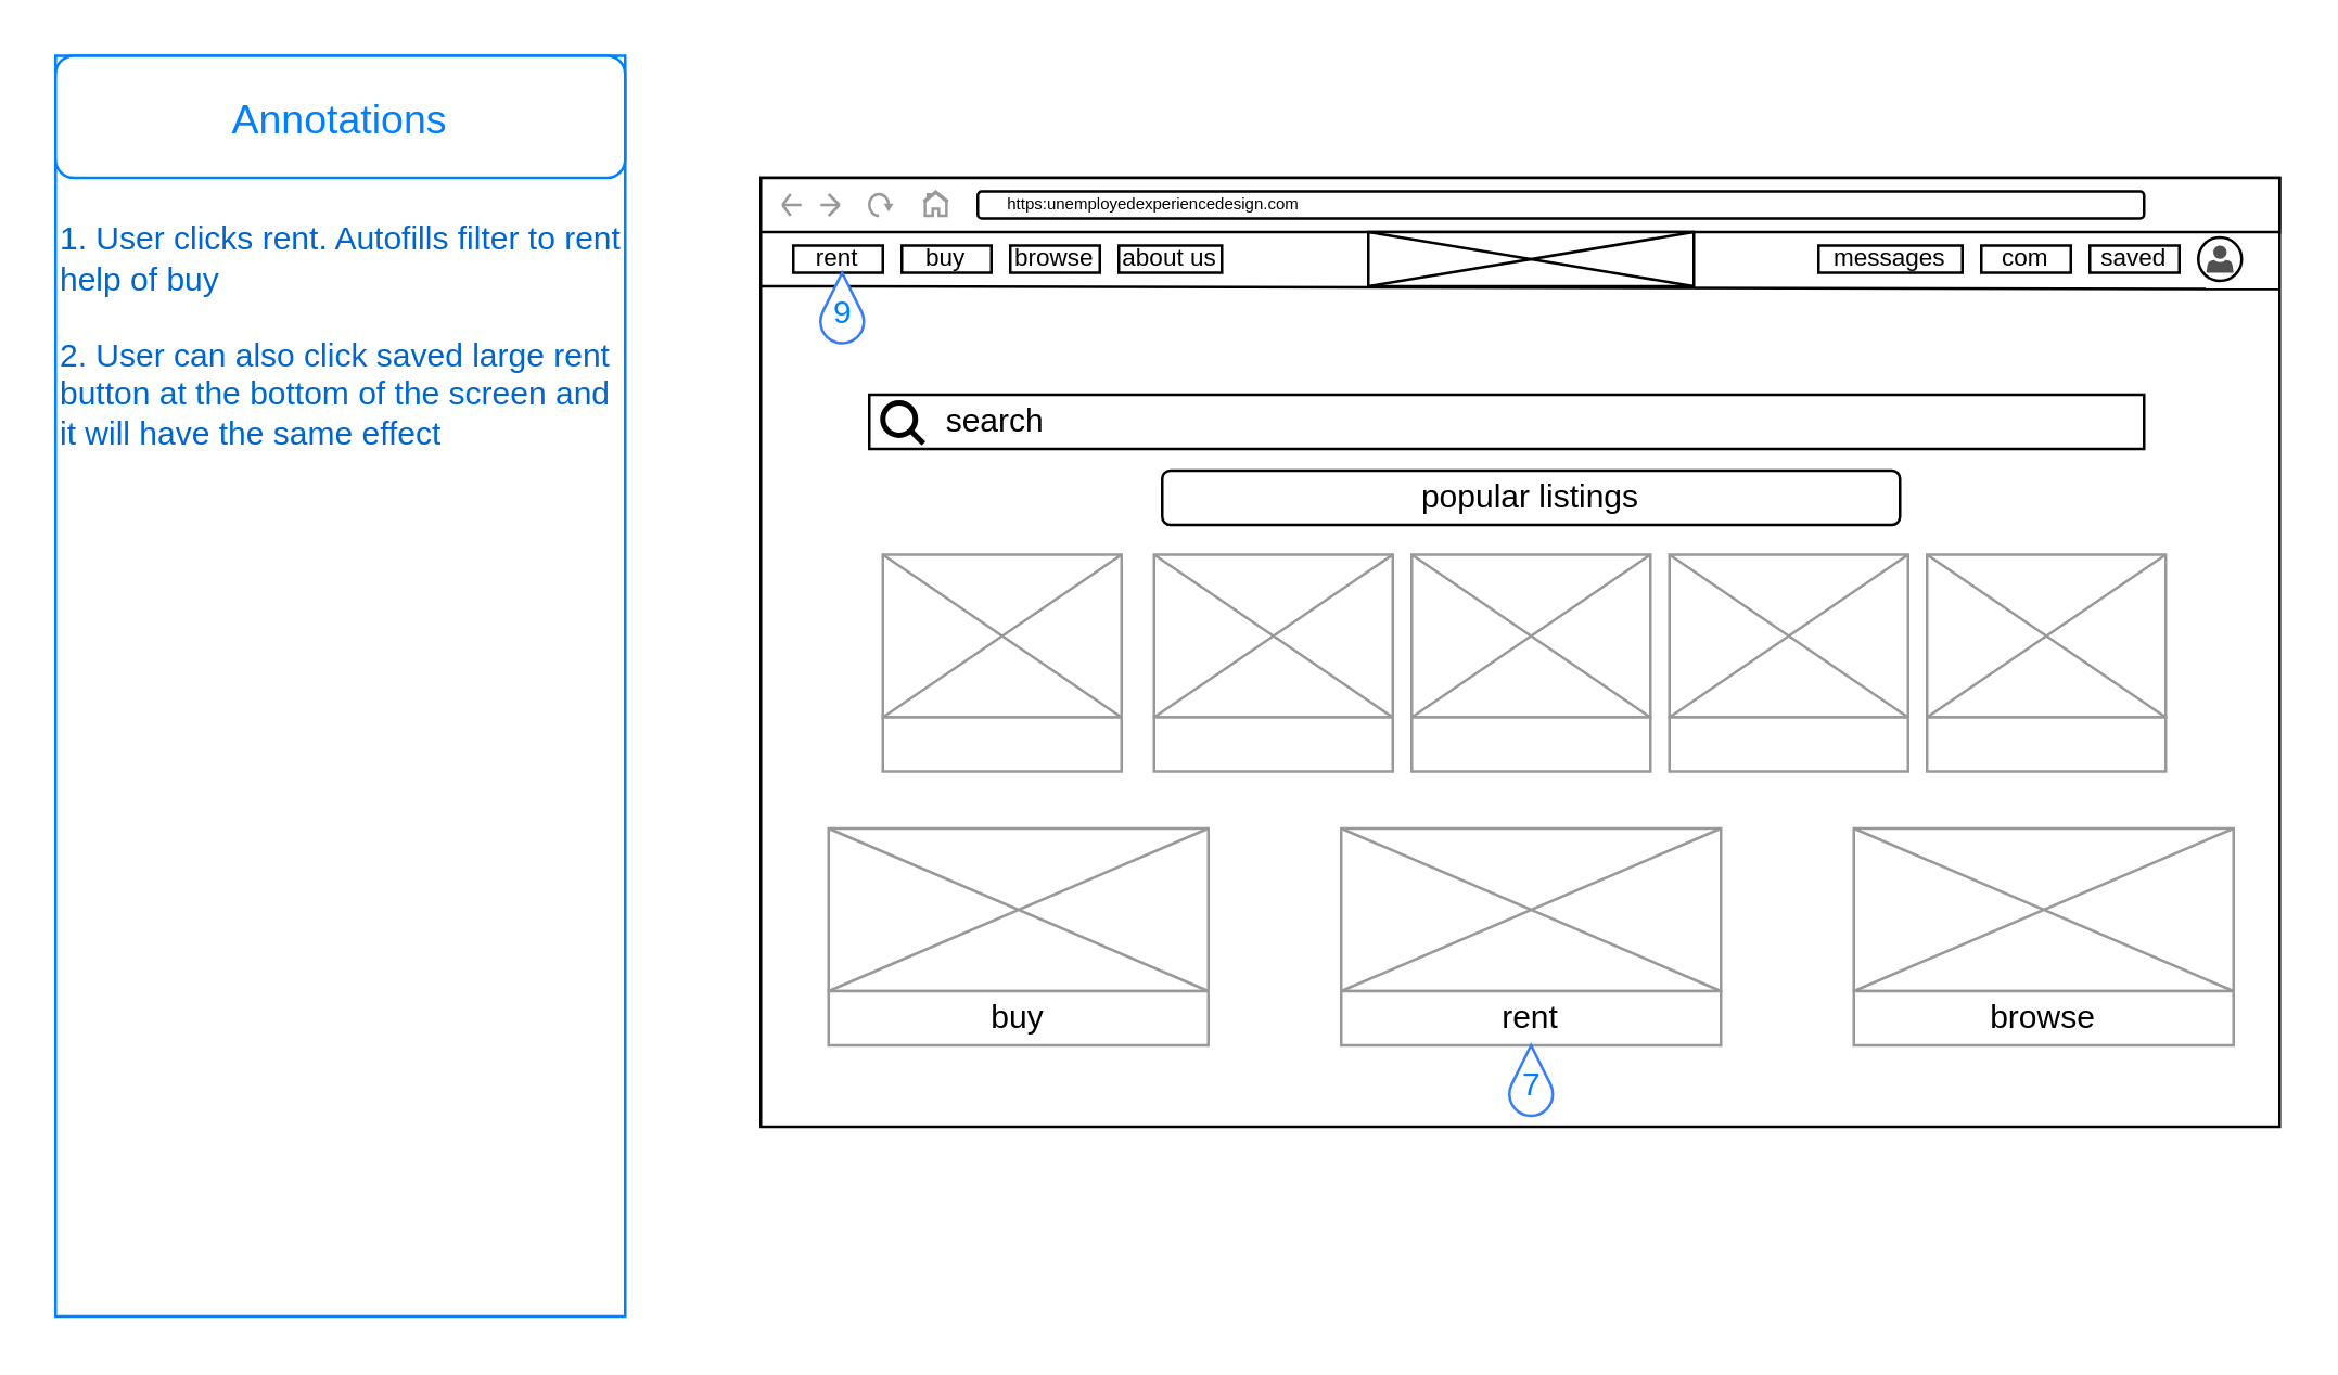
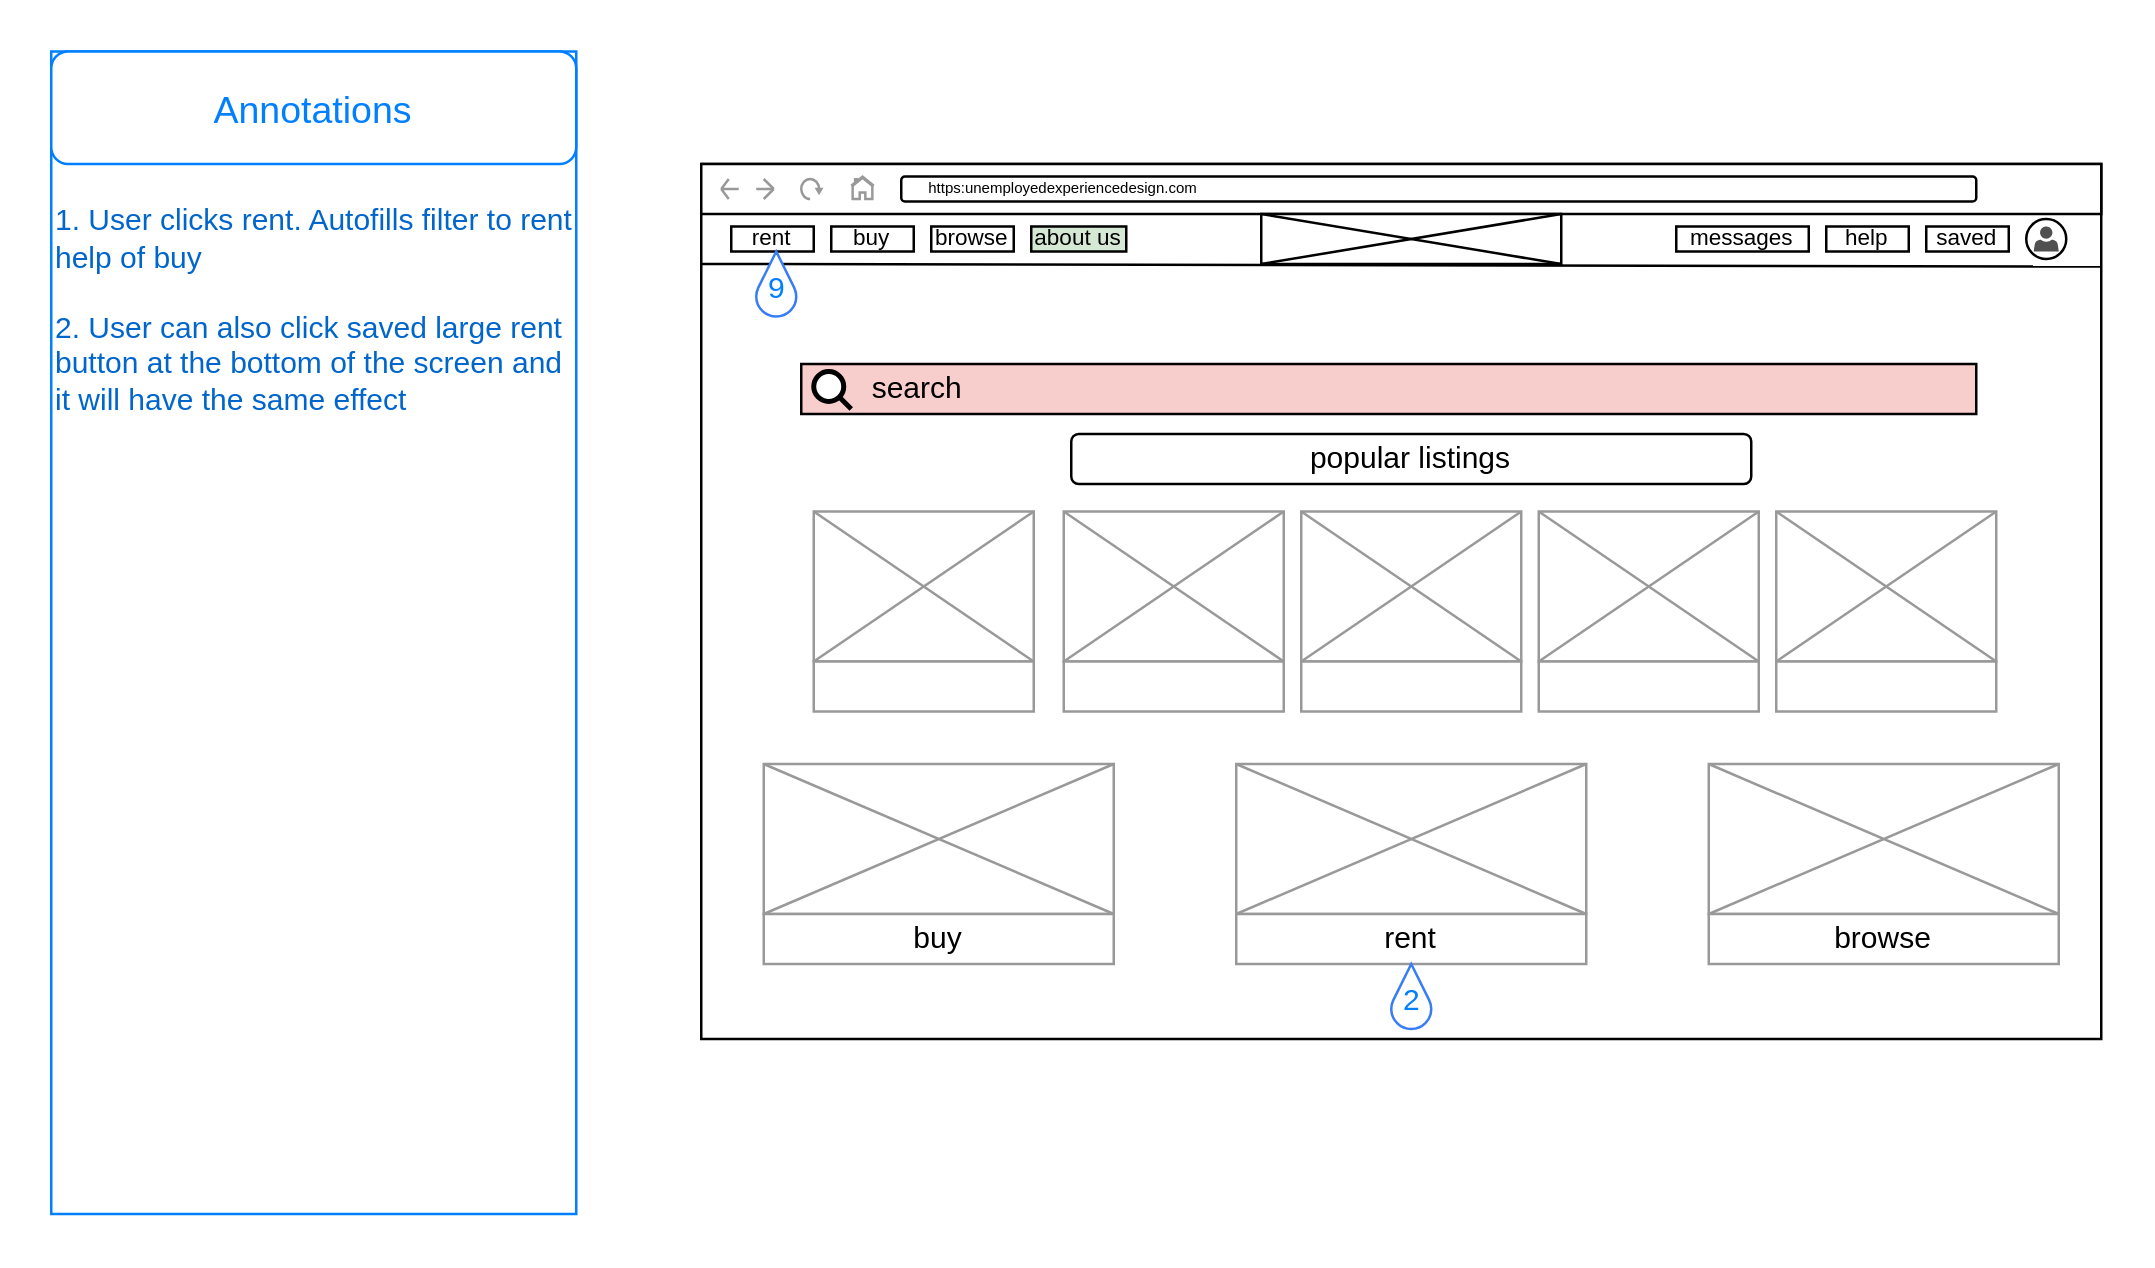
- <mxCell id="17" value="&lt;font style=&quot;font-size: 9px;&quot;&gt;about us&lt;/font&gt;" style="rounded=0;whiteSpace=wrap;html=1;fontSize=9;" vertex="1" parent="1"><mxGeometry x="412" y="90" width="38" height="10" as="geometry" /></mxCell>
+ <mxCell id="17" value="&lt;font style=&quot;font-size: 9px;&quot;&gt;about us&lt;/font&gt;" style="rounded=0;whiteSpace=wrap;html=1;fontSize=9;fillColor=#d5e8d4;" vertex="1" parent="1"><mxGeometry x="412" y="90" width="38" height="10" as="geometry" /></mxCell>
- <mxCell id="12" value="com" style="rounded=0;whiteSpace=wrap;html=1;fontSize=9;" vertex="1" parent="1"><mxGeometry x="730" y="90" width="33" height="10" as="geometry" /></mxCell>
+ <mxCell id="12" value="help" style="rounded=0;whiteSpace=wrap;html=1;fontSize=9;" vertex="1" parent="1"><mxGeometry x="730" y="90" width="33" height="10" as="geometry" /></mxCell>
- <mxCell id="13" value="&lt;span style=&quot;white-space: pre;&quot;&gt;&#09;&lt;/span&gt;search" style="rounded=0;whiteSpace=wrap;html=1;align=left;" vertex="1" parent="1"><mxGeometry x="320" y="145" width="470" height="20" as="geometry" /></mxCell>
+ <mxCell id="13" value="&lt;span style=&quot;white-space: pre;&quot;&gt;&#09;&lt;/span&gt;search" style="rounded=0;whiteSpace=wrap;html=1;align=left;fillColor=#f8cecc;" vertex="1" parent="1"><mxGeometry x="320" y="145" width="470" height="20" as="geometry" /></mxCell>
- <mxCell id="44" value="7" style="text;html=1;align=center;verticalAlign=middle;resizable=0;points=[];autosize=1;strokeColor=none;fillColor=none;fontColor=#007FFF;" vertex="1" parent="1"><mxGeometry x="549" y="385" width="30" height="30" as="geometry" /></mxCell>
+ <mxCell id="44" value="2" style="text;html=1;align=center;verticalAlign=middle;resizable=0;points=[];autosize=1;strokeColor=none;fillColor=none;fontColor=#007FFF;" vertex="1" parent="1"><mxGeometry x="549" y="385" width="30" height="30" as="geometry" /></mxCell>
